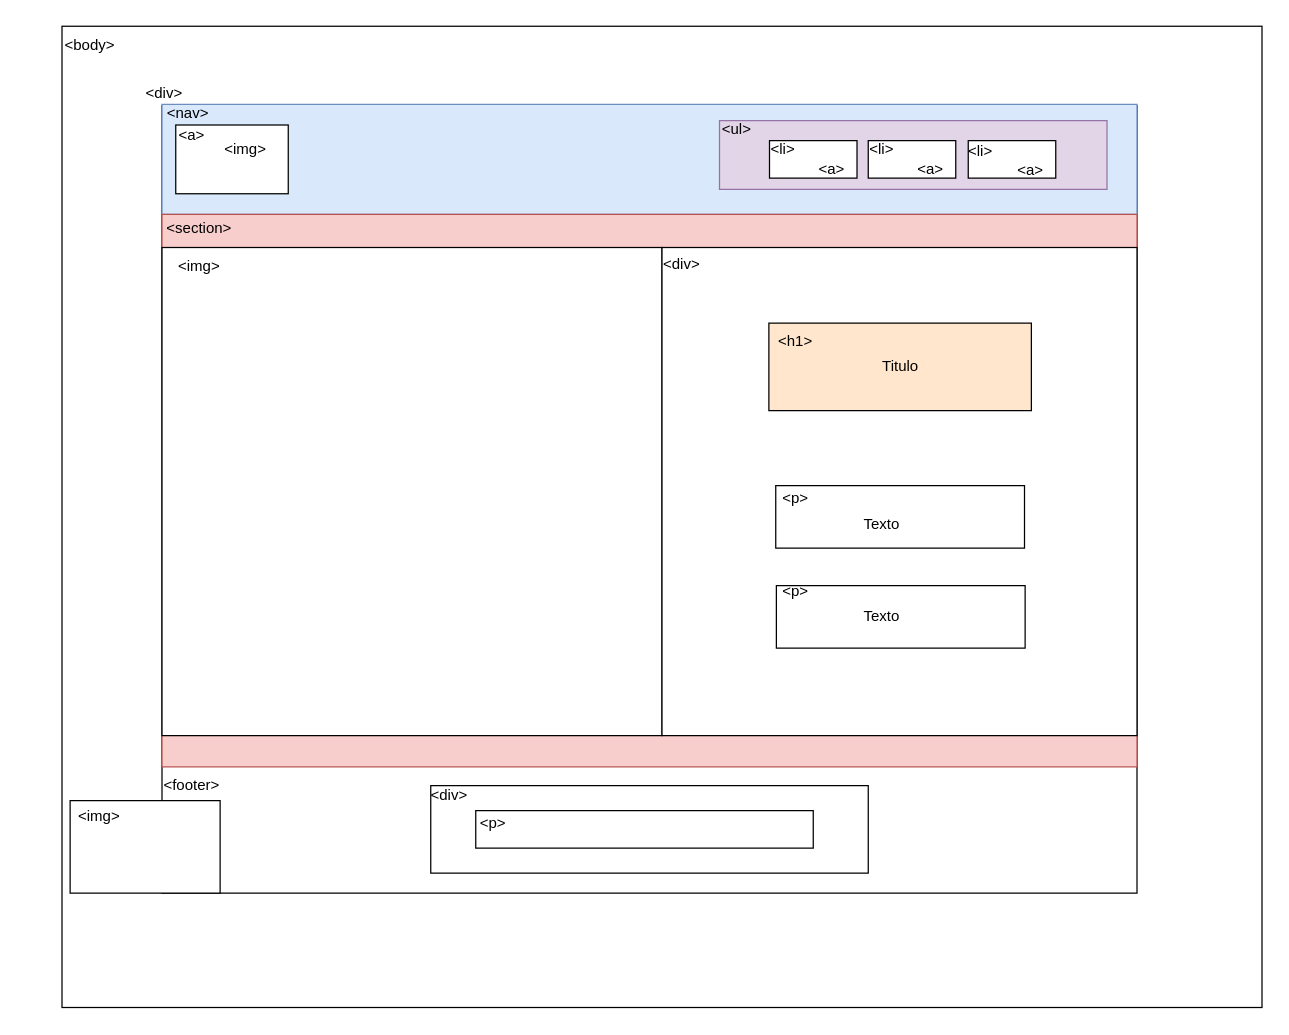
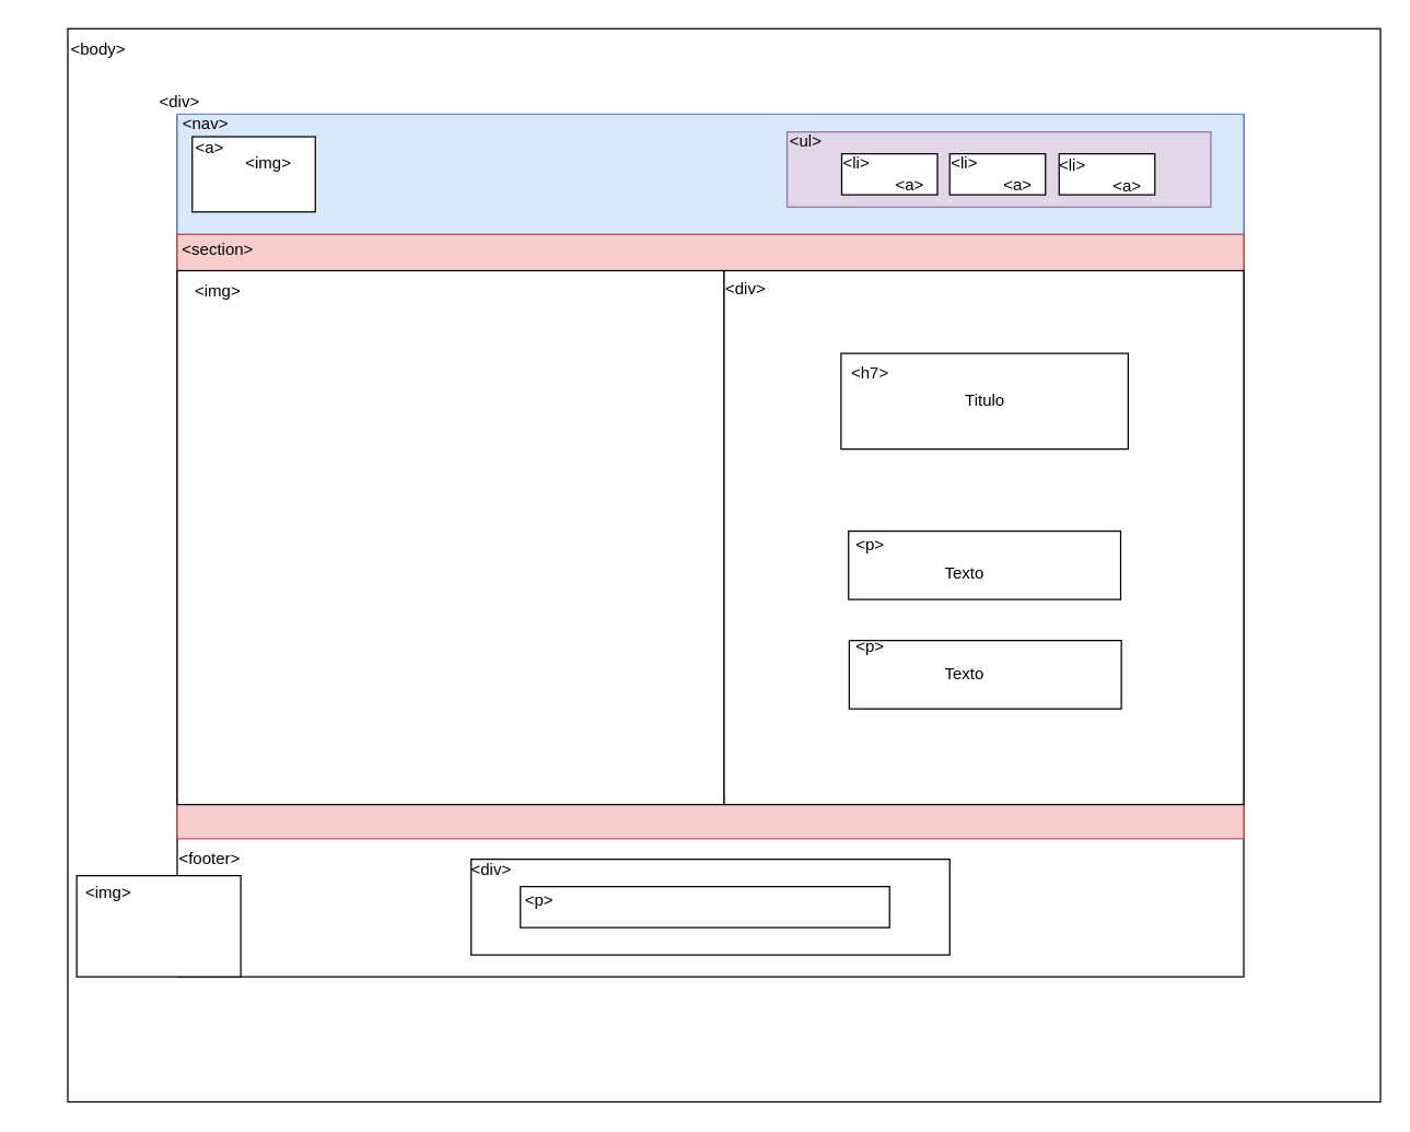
- <mxCell id="32" value="&amp;lt;h1&amp;gt;" style="text;html=1;strokeColor=none;fillColor=none;align=center;verticalAlign=middle;whiteSpace=wrap;rounded=0;" parent="1" vertex="1"><mxGeometry x="606" y="258" width="60" height="30" as="geometry" /></mxCell>
+ <mxCell id="32" value="&amp;lt;h7&amp;gt;" style="text;html=1;strokeColor=none;fillColor=none;align=center;verticalAlign=middle;whiteSpace=wrap;rounded=0;" parent="1" vertex="1"><mxGeometry x="606" y="258" width="60" height="30" as="geometry" /></mxCell>
- <mxCell id="31" value="Titulo" style="rounded=0;whiteSpace=wrap;html=1;fillColor=#ffe6cc;" parent="1" vertex="1"><mxGeometry x="614.5" y="258" width="210" height="70" as="geometry" /></mxCell>
+ <mxCell id="31" value="Titulo" style="rounded=0;whiteSpace=wrap;html=1;" parent="1" vertex="1"><mxGeometry x="614.5" y="258" width="210" height="70" as="geometry" /></mxCell>
